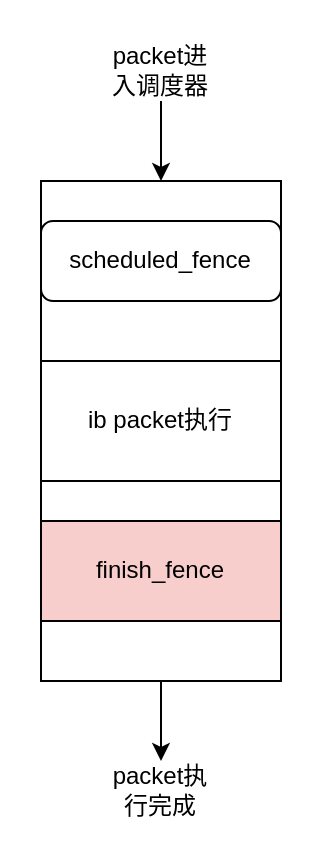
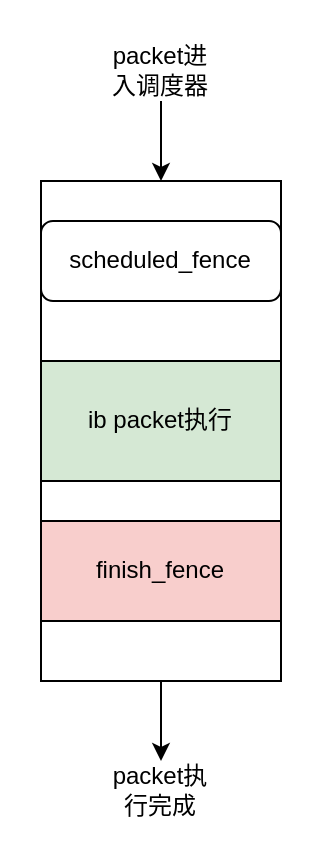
- <mxCell id="6" value="ib packet执行" style="rounded=0;whiteSpace=wrap;html=1;" vertex="1" parent="1"><mxGeometry x="20" y="180" width="120" height="60" as="geometry" /></mxCell>
+ <mxCell id="6" value="ib packet执行" style="rounded=0;whiteSpace=wrap;html=1;fillColor=#d5e8d4;" vertex="1" parent="1"><mxGeometry x="20" y="180" width="120" height="60" as="geometry" /></mxCell>
